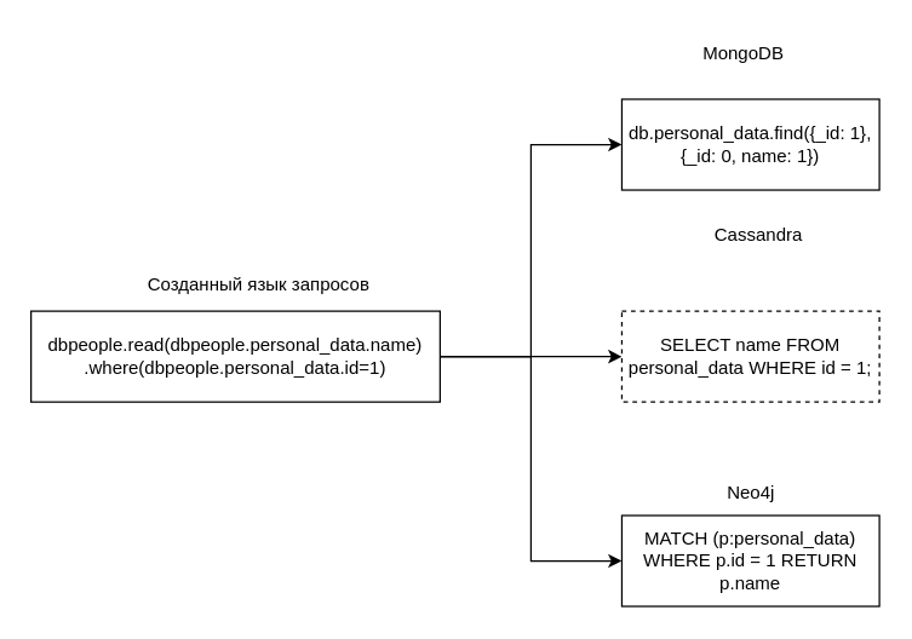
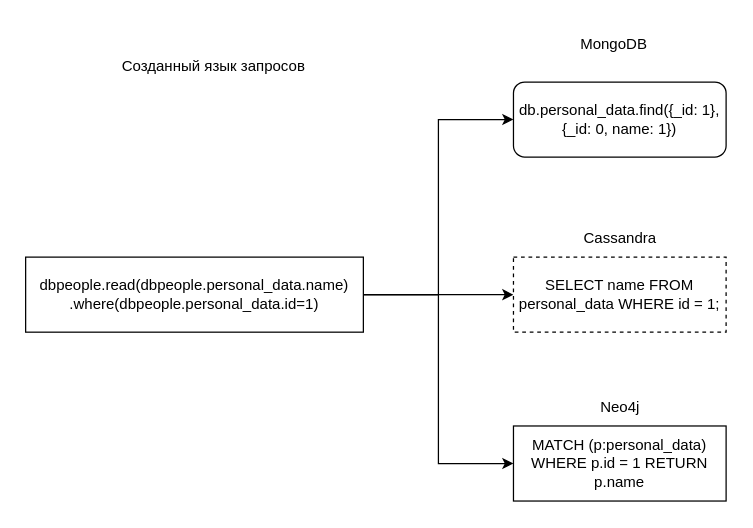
- <mxCell id="6" value="db.personal_data.find({_id: 1},{_id: 0, name: 1})" style="rounded=0;whiteSpace=wrap;html=1;" parent="1" vertex="1"><mxGeometry x="410" y="65" width="170" height="60" as="geometry" /></mxCell>
+ <mxCell id="6" value="db.personal_data.find({_id: 1},{_id: 0, name: 1})" style="whiteSpace=wrap;html=1;rounded=1;" parent="1" vertex="1"><mxGeometry x="410" y="65" width="170" height="60" as="geometry" /></mxCell>
- <mxCell id="10" value="Cassandra" style="text;html=1;align=center;verticalAlign=middle;resizable=0;points=[];autosize=1;strokeColor=none;fillColor=none;" vertex="1" parent="1"><mxGeometry x="460" y="140" width="80" height="30" as="geometry" /></mxCell>
+ <mxCell id="10" value="Cassandra" style="text;html=1;align=center;verticalAlign=middle;resizable=0;points=[];autosize=1;strokeColor=none;fillColor=none;" vertex="1" parent="1"><mxGeometry x="455" y="175" width="80" height="30" as="geometry" /></mxCell>
- <mxCell id="12" value="Созданный язык запросов" style="text;html=1;align=center;verticalAlign=middle;resizable=0;points=[];autosize=1;strokeColor=none;fillColor=none;" vertex="1" parent="1"><mxGeometry x="85" y="173" width="170" height="30" as="geometry" /></mxCell>
+ <mxCell id="12" value="Созданный язык запросов" style="text;html=1;align=center;verticalAlign=middle;resizable=0;points=[];autosize=1;strokeColor=none;fillColor=none;" vertex="1" parent="1"><mxGeometry x="85" y="38" width="170" height="30" as="geometry" /></mxCell>
